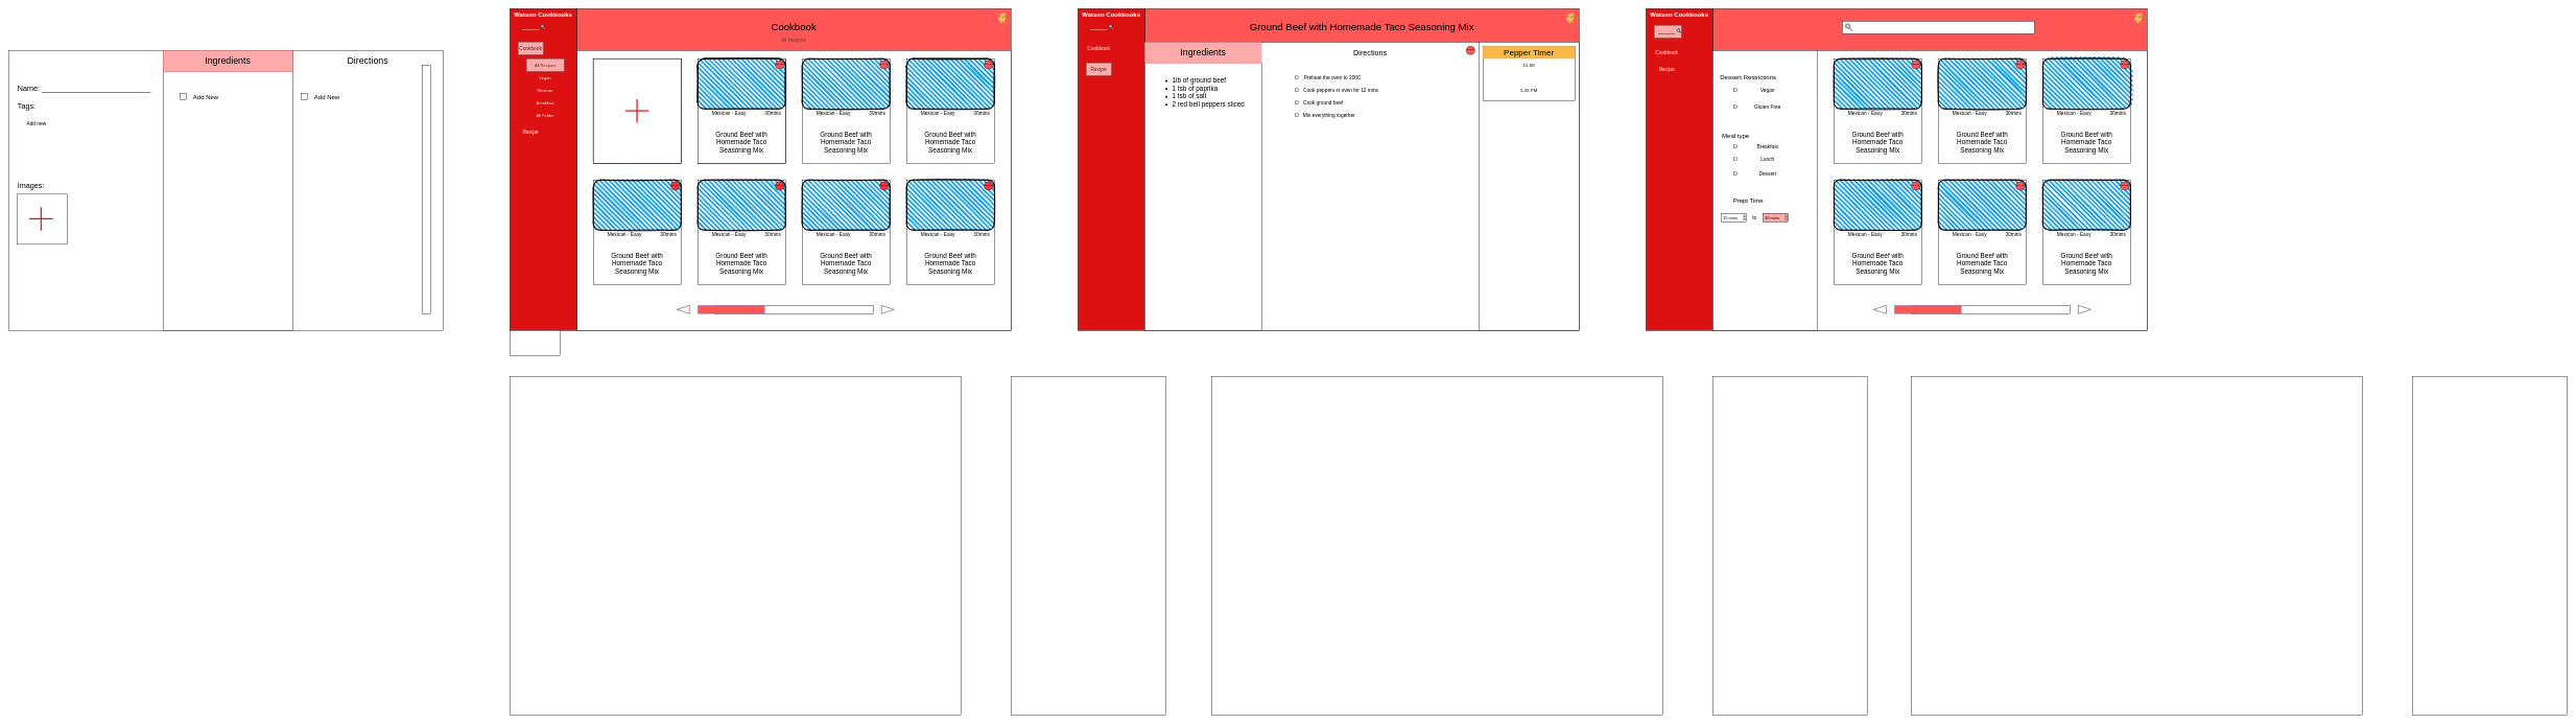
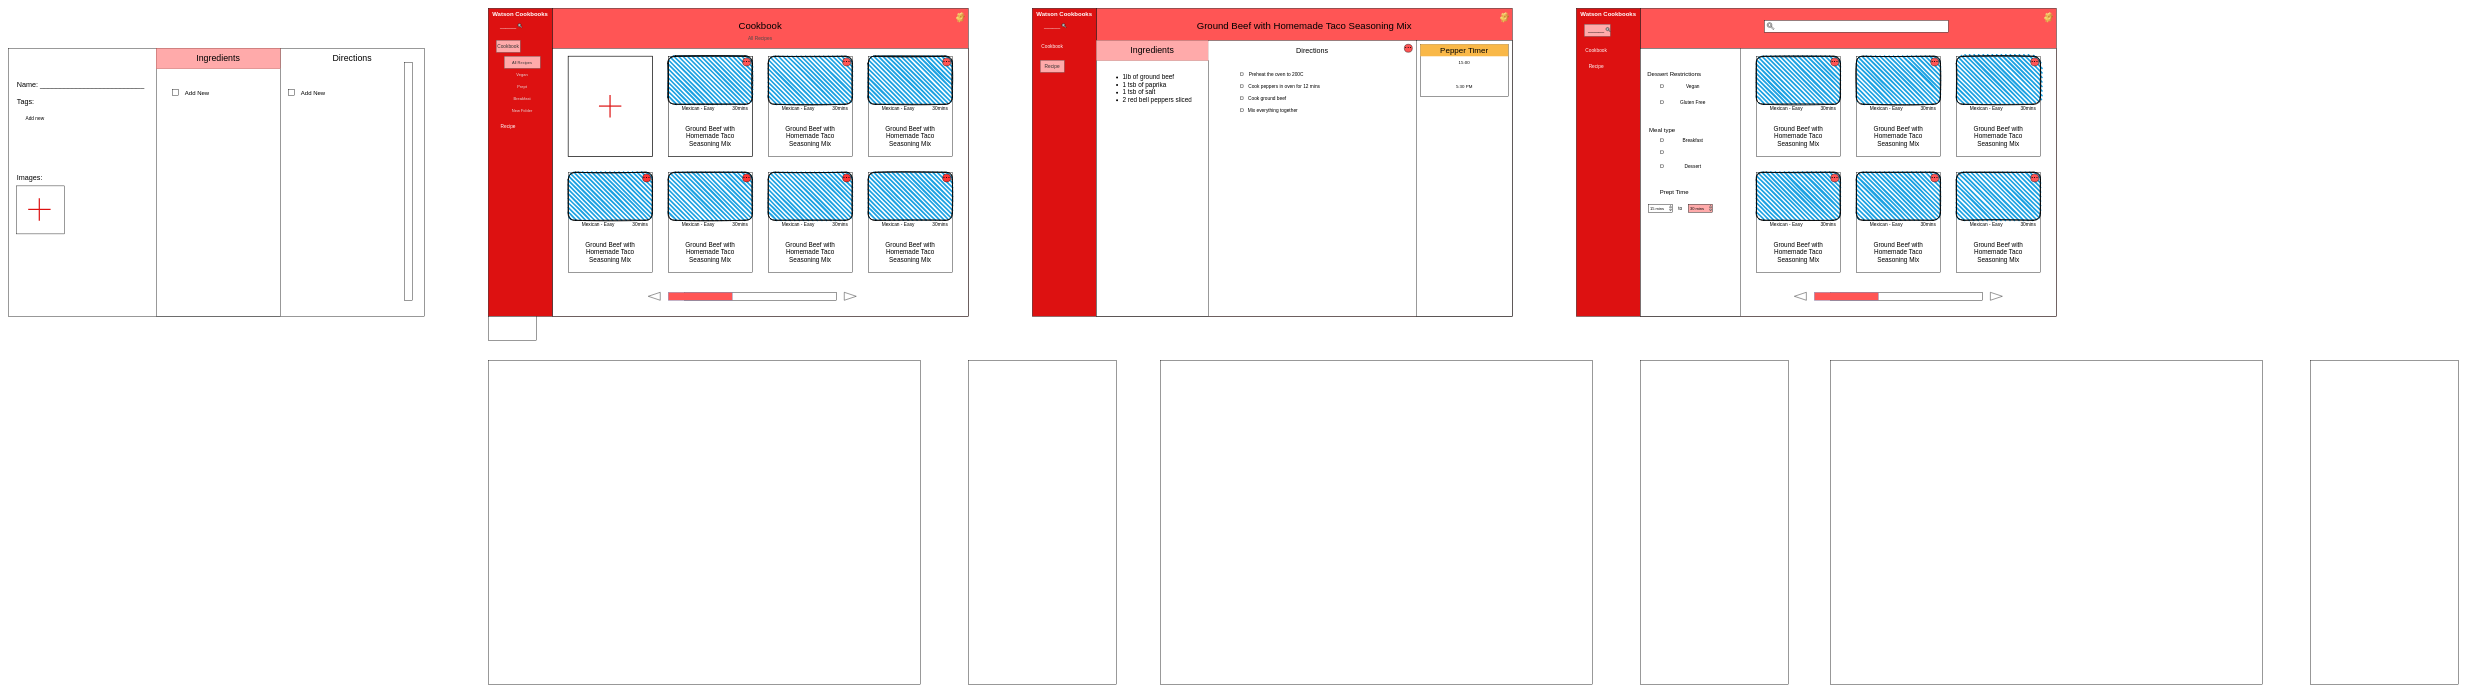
- <mxCell id="88" value="Mexican" style="text;html=1;strokeColor=none;fillColor=none;align=center;verticalAlign=middle;whiteSpace=wrap;rounded=0;fontSize=10;fontColor=#E6E6E6;" parent="1" vertex="1"><mxGeometry x="1260" y="200" width="90" height="30" as="geometry" /></mxCell>
+ <mxCell id="88" value="Prept" style="text;html=1;strokeColor=none;fillColor=none;align=center;verticalAlign=middle;whiteSpace=wrap;rounded=0;fontSize=10;fontColor=#E6E6E6;" parent="1" vertex="1"><mxGeometry x="1260" y="200" width="90" height="30" as="geometry" /></mxCell>
- <mxCell id="90" value="All Folder" style="text;html=1;strokeColor=none;fillColor=none;align=center;verticalAlign=middle;whiteSpace=wrap;rounded=0;fontSize=10;fontColor=#E6E6E6;" parent="1" vertex="1"><mxGeometry x="1260" y="260" width="90" height="30" as="geometry" /></mxCell>
+ <mxCell id="90" value="New Folder" style="text;html=1;strokeColor=none;fillColor=none;align=center;verticalAlign=middle;whiteSpace=wrap;rounded=0;fontSize=10;fontColor=#E6E6E6;" parent="1" vertex="1"><mxGeometry x="1260" y="260" width="90" height="30" as="geometry" /></mxCell>
- <mxCell id="142" value="Lunch" style="text;html=1;strokeColor=none;fillColor=none;align=center;verticalAlign=middle;whiteSpace=wrap;rounded=0;" parent="141" vertex="1"><mxGeometry x="11.43" width="141" height="30" as="geometry" /></mxCell>
